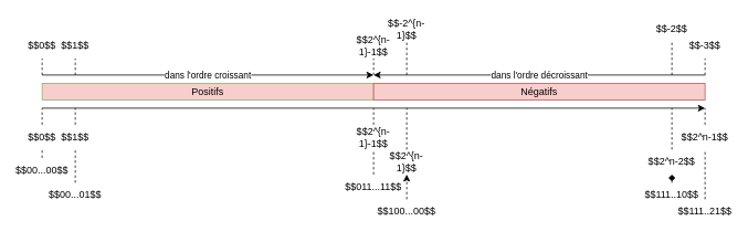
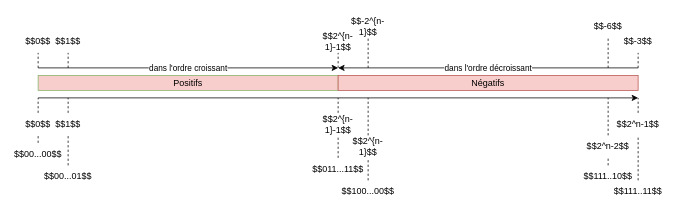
- <mxCell id="20" value="$$-2$$" style="text;html=1;strokeColor=none;fillColor=none;align=center;verticalAlign=middle;whiteSpace=wrap;rounded=0;" vertex="1" parent="1"><mxGeometry x="780" y="20" width="60" height="30" as="geometry" /></mxCell>
+ <mxCell id="20" value="$$-6$$" style="text;html=1;strokeColor=none;fillColor=none;align=center;verticalAlign=middle;whiteSpace=wrap;rounded=0;" vertex="1" parent="1"><mxGeometry x="780" y="20" width="60" height="30" as="geometry" /></mxCell>
- <mxCell id="40" value="" style="endArrow=classic;dashed=1;html=1;rounded=0;exitX=0.5;exitY=0;exitDx=0;exitDy=0;entryX=0.5;entryY=1;entryDx=0;entryDy=0;" edge="1" parent="1" source="34" target="11"><mxGeometry width="50" height="50" relative="1" as="geometry"><mxPoint x="460" y="220" as="sourcePoint" /><mxPoint x="460" y="190" as="targetPoint" /></mxGeometry></mxCell>
+ <mxCell id="40" value="" style="endArrow=none;dashed=1;html=1;rounded=0;exitX=0.5;exitY=0;exitDx=0;exitDy=0;entryX=0.5;entryY=1;entryDx=0;entryDy=0;" edge="1" parent="1" source="34" target="11"><mxGeometry width="50" height="50" relative="1" as="geometry"><mxPoint x="460" y="220" as="sourcePoint" /><mxPoint x="460" y="190" as="targetPoint" /></mxGeometry></mxCell>
- <mxCell id="41" value="" style="endArrow=diamond;dashed=1;html=1;rounded=0;exitX=0.5;exitY=0;exitDx=0;exitDy=0;entryX=0.5;entryY=1;entryDx=0;entryDy=0;" edge="1" parent="1" source="35" target="17"><mxGeometry width="50" height="50" relative="1" as="geometry"><mxPoint x="500" y="250" as="sourcePoint" /><mxPoint x="500" y="220" as="targetPoint" /></mxGeometry></mxCell>
+ <mxCell id="41" value="" style="endArrow=none;dashed=1;html=1;rounded=0;exitX=0.5;exitY=0;exitDx=0;exitDy=0;entryX=0.5;entryY=1;entryDx=0;entryDy=0;" edge="1" parent="1" source="35" target="17"><mxGeometry width="50" height="50" relative="1" as="geometry"><mxPoint x="500" y="250" as="sourcePoint" /><mxPoint x="500" y="220" as="targetPoint" /></mxGeometry></mxCell>
- <mxCell id="36" value="$$111..21$$" style="text;html=1;strokeColor=none;fillColor=none;align=center;verticalAlign=middle;whiteSpace=wrap;rounded=0;" vertex="1" parent="1"><mxGeometry x="820" y="240" width="60" height="30" as="geometry" /></mxCell>
+ <mxCell id="36" value="$$111..11$$" style="text;html=1;strokeColor=none;fillColor=none;align=center;verticalAlign=middle;whiteSpace=wrap;rounded=0;" vertex="1" parent="1"><mxGeometry x="820" y="240" width="60" height="30" as="geometry" /></mxCell>
